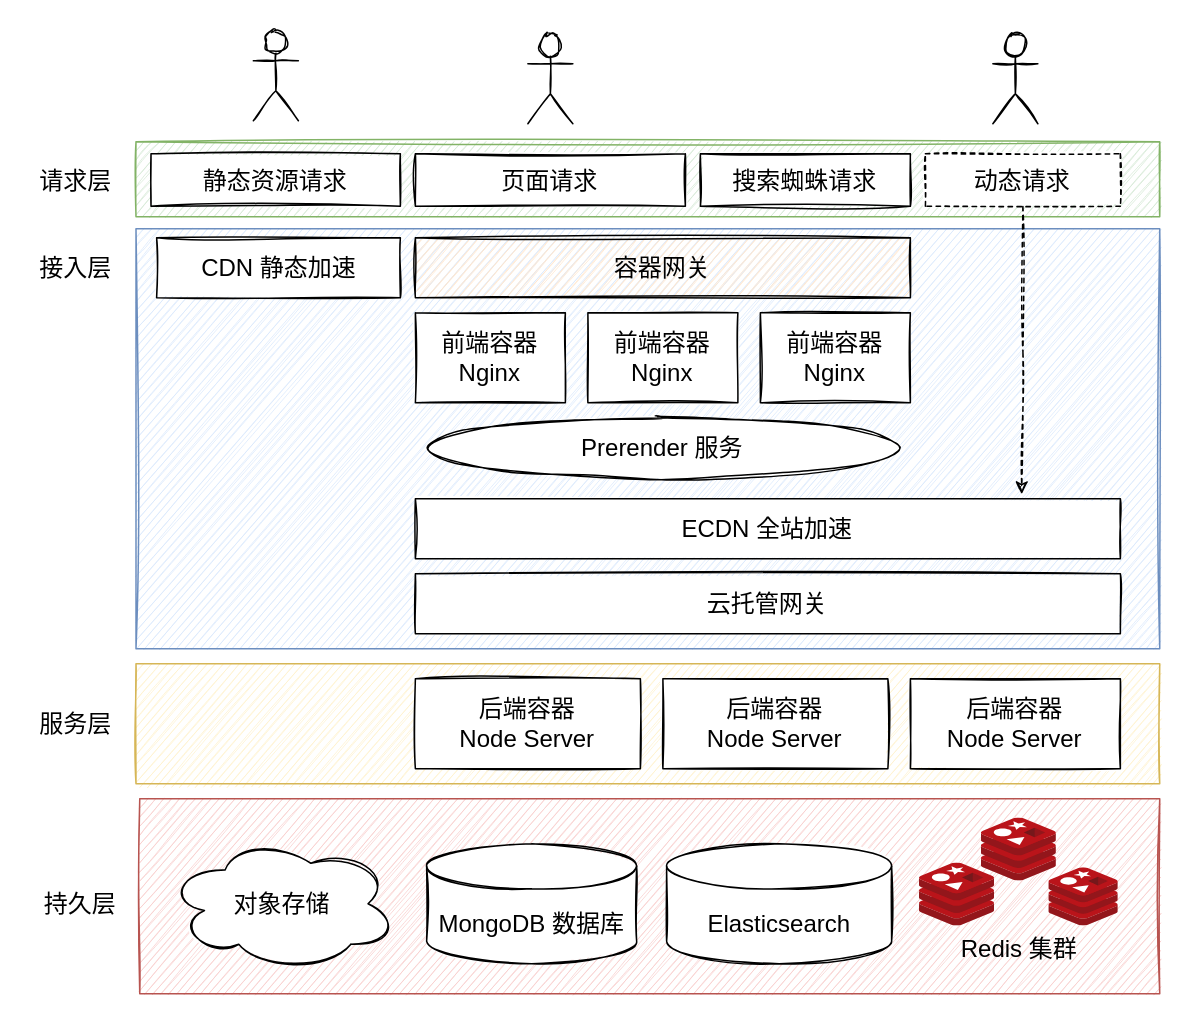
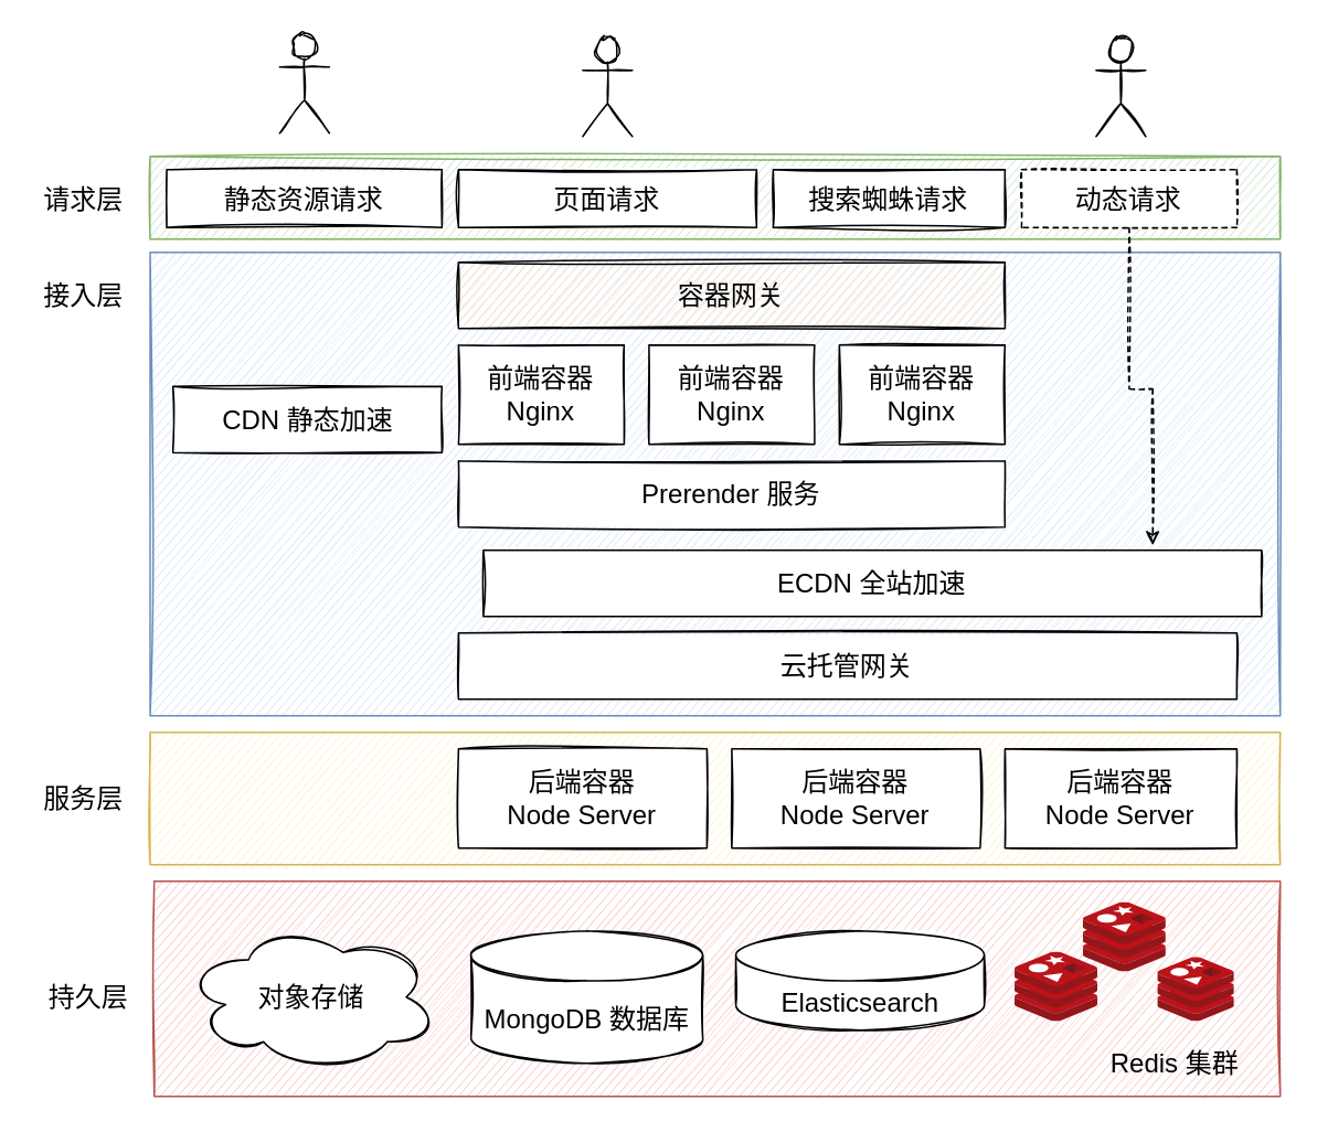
- <mxCell id="6" value="CDN 静态加速" style="rounded=0;whiteSpace=wrap;html=1;sketch=1;fontSize=16;" vertex="1" parent="1"><mxGeometry x="103.75" y="158" width="162.5" height="40" as="geometry" /></mxCell>
+ <mxCell id="6" value="CDN 静态加速" style="rounded=0;whiteSpace=wrap;html=1;sketch=1;fontSize=16;" vertex="1" parent="1"><mxGeometry x="103.75" y="233" width="162.5" height="40" as="geometry" /></mxCell>
- <mxCell id="21" value="Prerender 服务" style="ellipse;whiteSpace=wrap;html=1;sketch=1;fontSize=16;" vertex="1" parent="1"><mxGeometry x="276.25" y="278" width="330" height="40" as="geometry" /></mxCell>
+ <mxCell id="21" value="Prerender 服务" style="rounded=0;whiteSpace=wrap;html=1;sketch=1;fontSize=16;" vertex="1" parent="1"><mxGeometry x="276.25" y="278" width="330" height="40" as="geometry" /></mxCell>
- <mxCell id="16" value="ECDN 全站加速" style="rounded=0;whiteSpace=wrap;html=1;sketch=1;fontSize=16;" vertex="1" parent="1"><mxGeometry x="276.25" y="332" width="470" height="40" as="geometry" /></mxCell>
+ <mxCell id="16" value="ECDN 全站加速" style="rounded=0;whiteSpace=wrap;html=1;sketch=1;fontSize=16;" vertex="1" parent="1"><mxGeometry x="291.25" y="332" width="470" height="40" as="geometry" /></mxCell>
- <mxCell id="20" value="Elasticsearch" style="shape=cylinder3;whiteSpace=wrap;html=1;boundedLbl=1;backgroundOutline=1;size=15;sketch=1;fontSize=16;" vertex="1" parent="1"><mxGeometry x="443.75" y="562" width="150" height="80" as="geometry" /></mxCell>
+ <mxCell id="20" value="Elasticsearch" style="shape=cylinder3;whiteSpace=wrap;html=1;boundedLbl=1;backgroundOutline=1;size=15;sketch=1;fontSize=16;" vertex="1" parent="1"><mxGeometry x="443.75" y="562" width="150" height="60" as="geometry" /></mxCell>
- <mxCell id="19" value="Redis 集群" style="text;html=1;strokeColor=none;fillColor=none;align=center;verticalAlign=middle;whiteSpace=wrap;rounded=0;sketch=1;fontSize=16;" vertex="1" parent="1"><mxGeometry x="628.75" y="617" width="100" height="30" as="geometry" /></mxCell>
+ <mxCell id="19" value="Redis 集群" style="text;html=1;strokeColor=none;fillColor=none;align=center;verticalAlign=middle;whiteSpace=wrap;rounded=0;sketch=1;fontSize=16;" vertex="1" parent="1"><mxGeometry x="658.75" y="627" width="100" height="30" as="geometry" /></mxCell>
